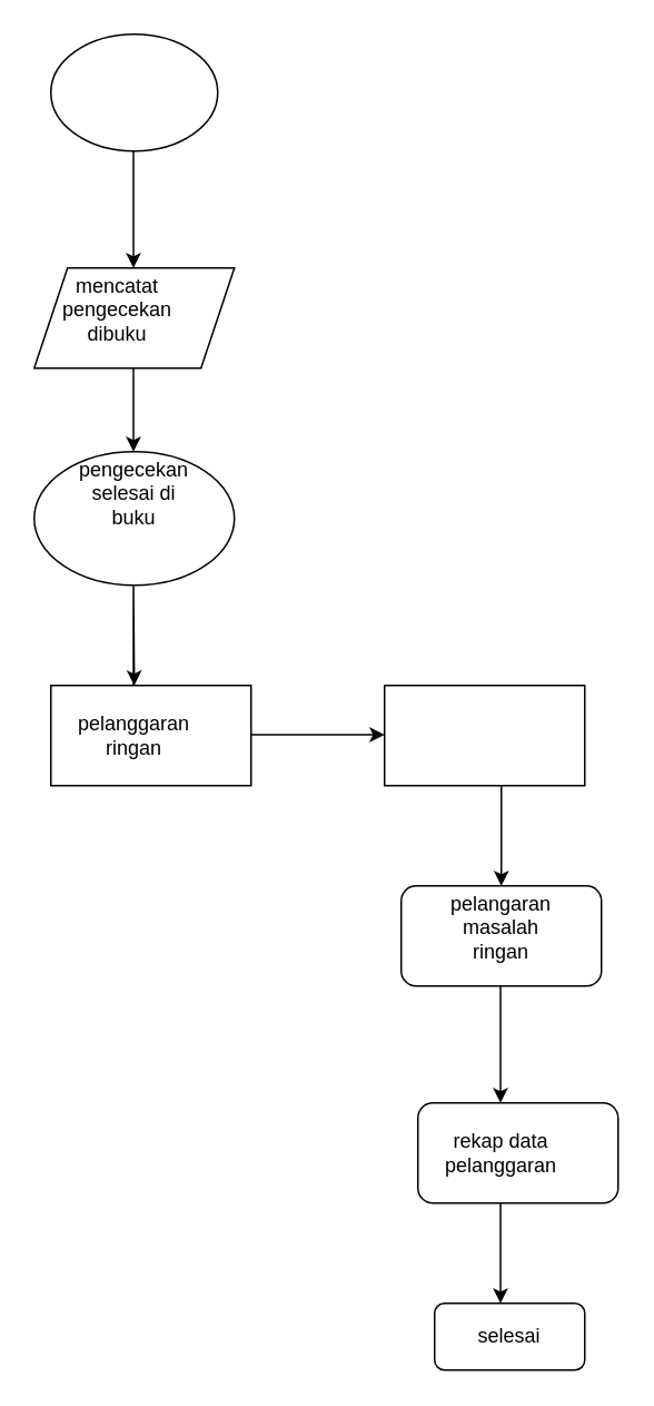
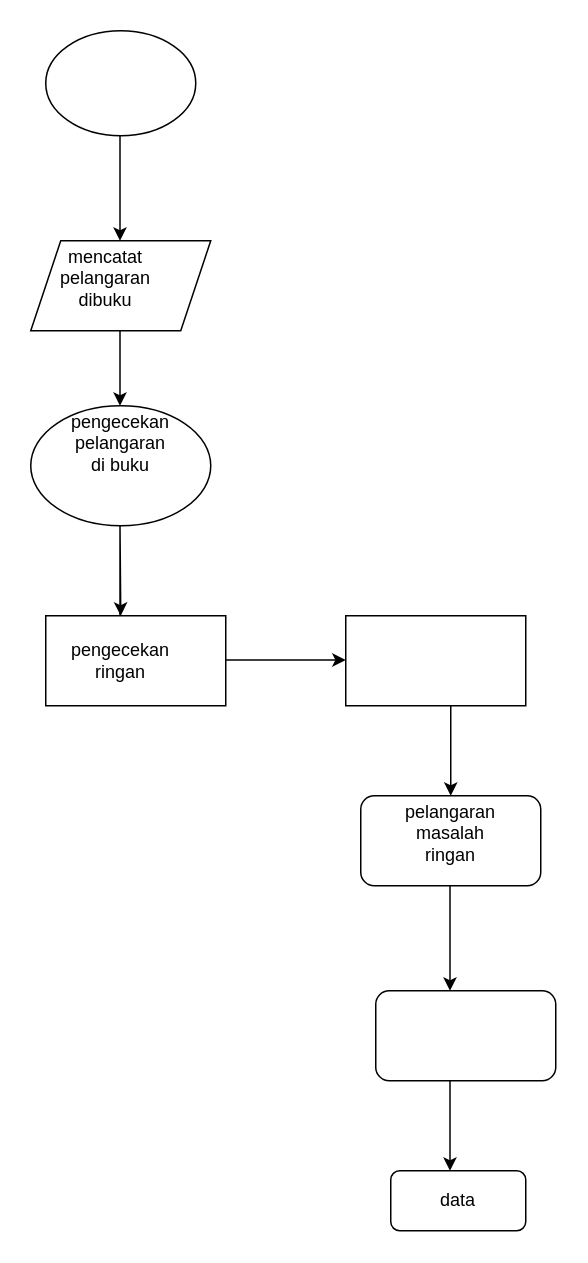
- <mxCell id="5" value="mencatat pengecekan dibuku" style="text;html=1;align=center;verticalAlign=middle;whiteSpace=wrap;rounded=0;" vertex="1" parent="1"><mxGeometry x="40" y="170" width="60" height="30" as="geometry" /></mxCell>
+ <mxCell id="5" value="mencatat pelangaran dibuku" style="text;html=1;align=center;verticalAlign=middle;whiteSpace=wrap;rounded=0;" vertex="1" parent="1"><mxGeometry x="40" y="170" width="60" height="30" as="geometry" /></mxCell>
- <mxCell id="8" value="pengecekan selesai di buku" style="text;html=1;align=center;verticalAlign=middle;whiteSpace=wrap;rounded=0;" vertex="1" parent="1"><mxGeometry x="50" y="280" width="60" height="30" as="geometry" /></mxCell>
+ <mxCell id="8" value="pengecekan pelangaran di buku" style="text;html=1;align=center;verticalAlign=middle;whiteSpace=wrap;rounded=0;" vertex="1" parent="1"><mxGeometry x="50" y="280" width="60" height="30" as="geometry" /></mxCell>
- <mxCell id="11" value="pelanggaran ringan" style="text;html=1;align=center;verticalAlign=middle;whiteSpace=wrap;rounded=0;" vertex="1" parent="1"><mxGeometry x="50" y="425" width="60" height="30" as="geometry" /></mxCell>
+ <mxCell id="11" value="pengecekan ringan" style="text;html=1;align=center;verticalAlign=middle;whiteSpace=wrap;rounded=0;" vertex="1" parent="1"><mxGeometry x="50" y="425" width="60" height="30" as="geometry" /></mxCell>
- <mxCell id="19" value="rekap data pelanggaran" style="text;html=1;align=center;verticalAlign=middle;whiteSpace=wrap;rounded=0;" vertex="1" parent="1"><mxGeometry x="270" y="675" width="60" height="30" as="geometry" /></mxCell>
- <mxCell id="22" value="selesai" style="text;html=1;align=center;verticalAlign=middle;whiteSpace=wrap;rounded=0;" vertex="1" parent="1"><mxGeometry x="275" y="785" width="60" height="30" as="geometry" /></mxCell>
+ <mxCell id="22" value="data" style="text;html=1;align=center;verticalAlign=middle;whiteSpace=wrap;rounded=0;" vertex="1" parent="1"><mxGeometry x="275" y="785" width="60" height="30" as="geometry" /></mxCell>
